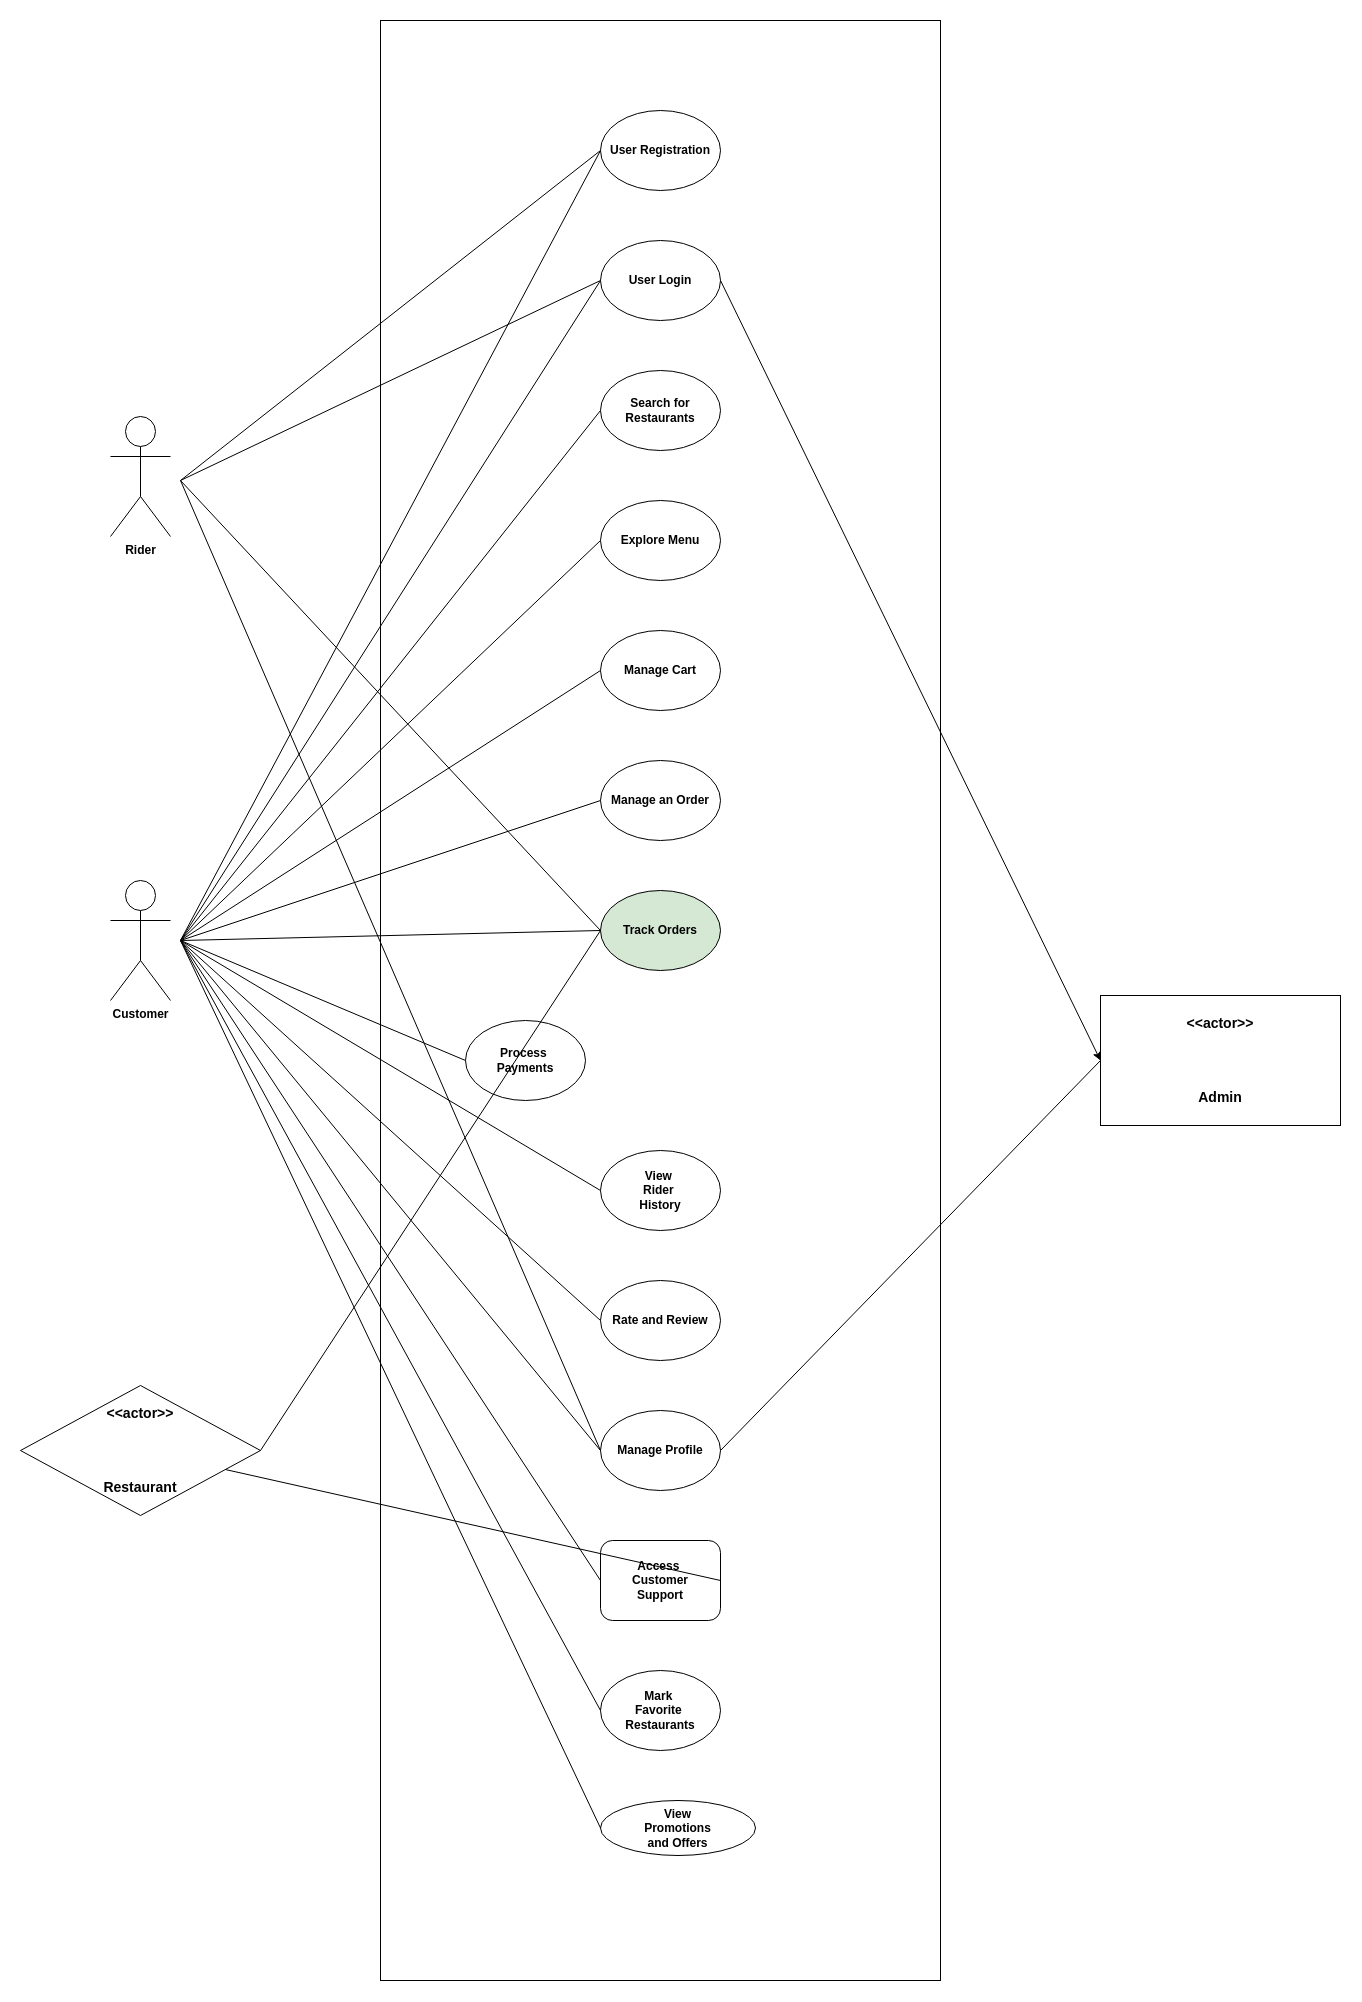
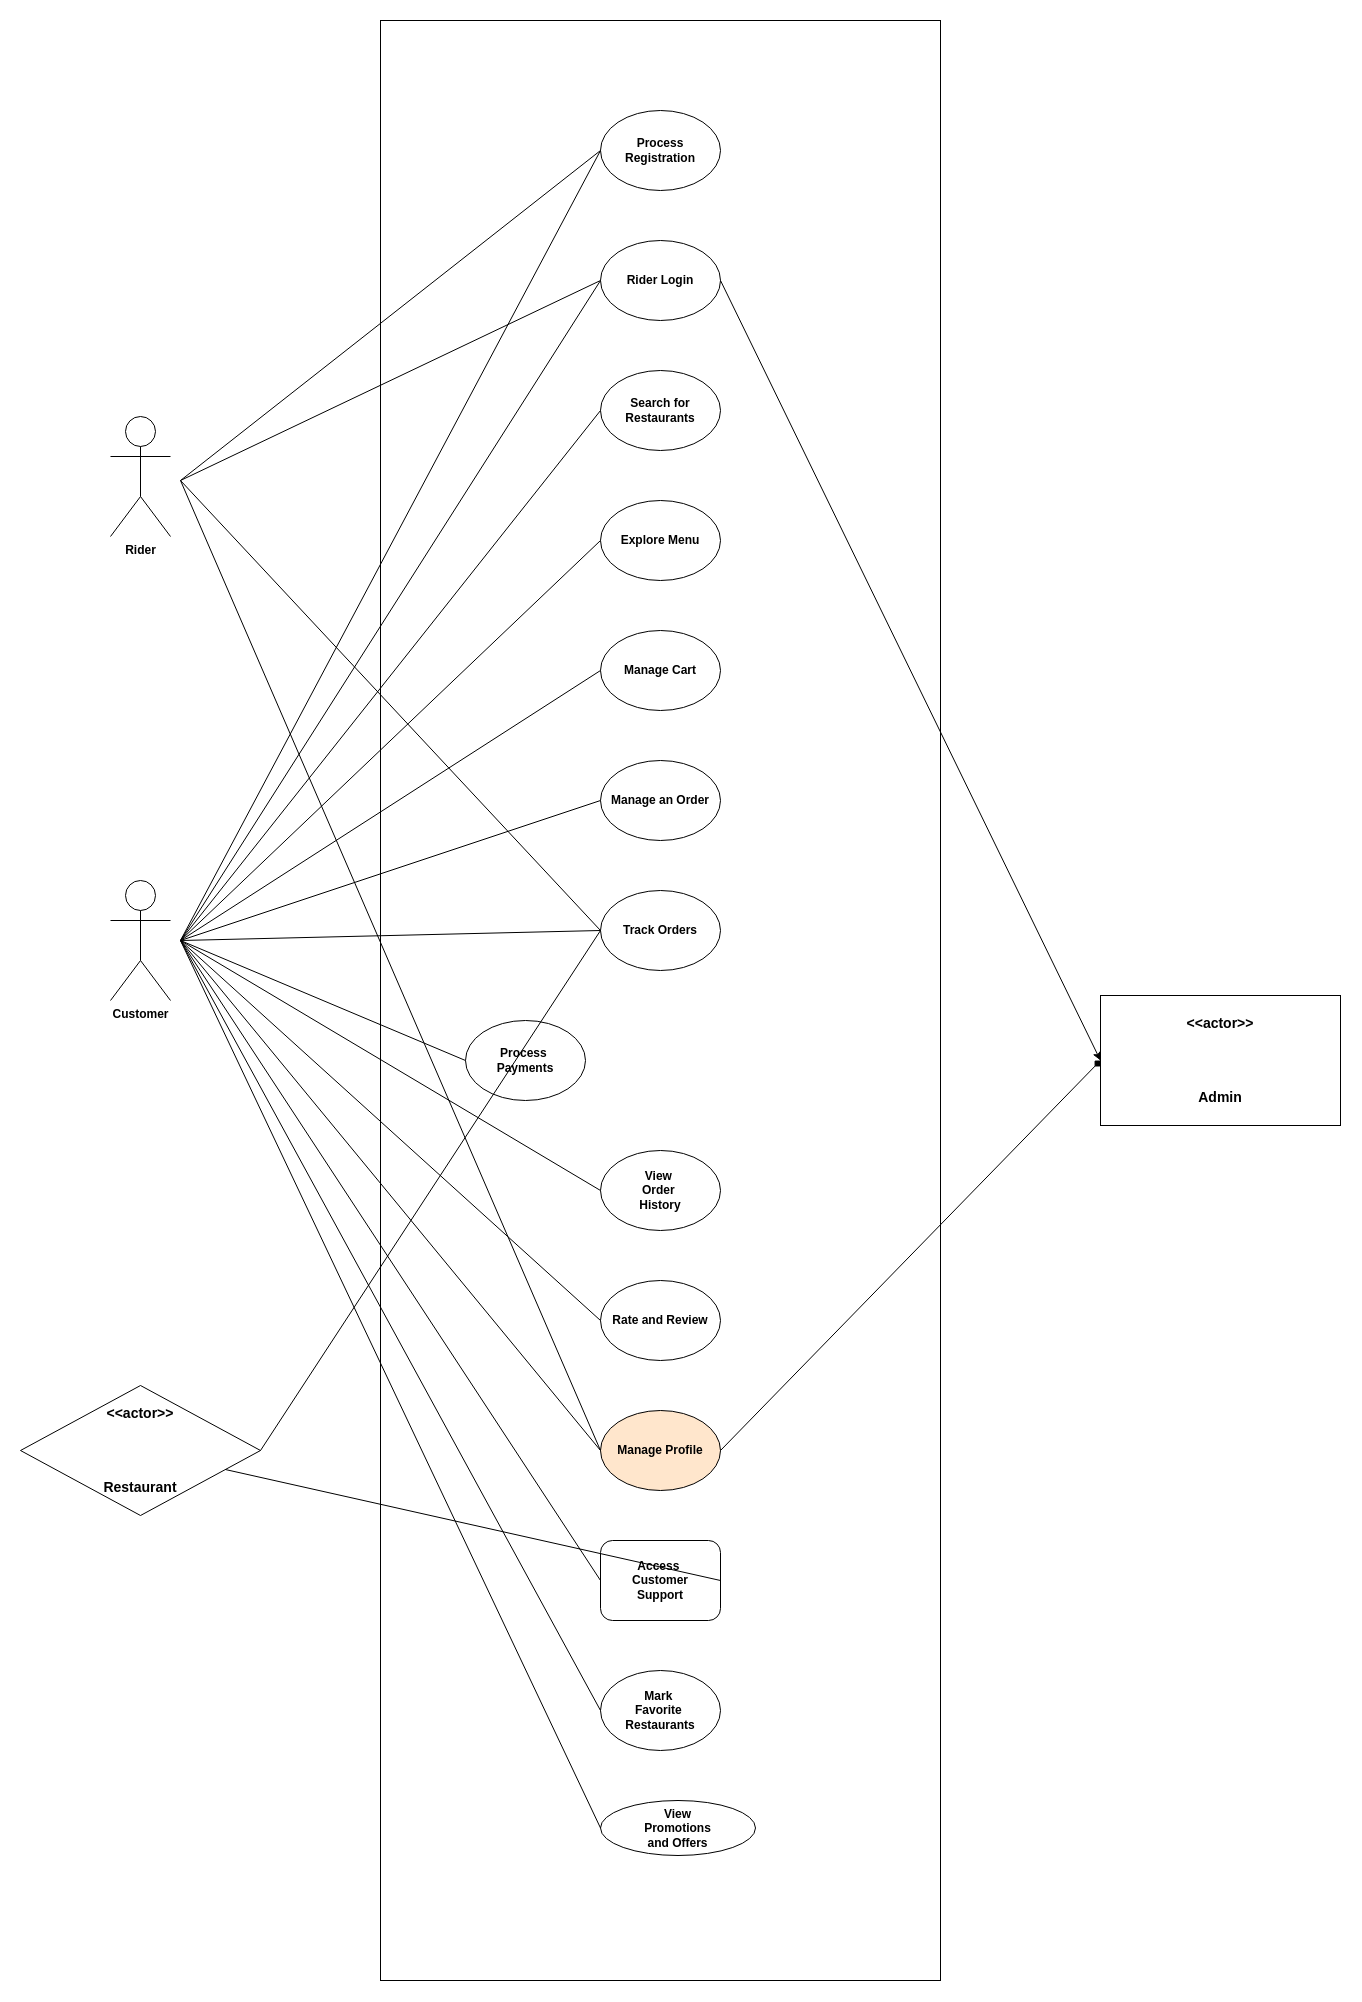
- <mxCell id="3" value="User Registration" style="ellipse;whiteSpace=wrap;html=1;fontStyle=1" parent="1" vertex="1"><mxGeometry x="600" y="110" width="120" height="80" as="geometry" /></mxCell>
+ <mxCell id="3" value="Process Registration" style="ellipse;whiteSpace=wrap;html=1;fontStyle=1" parent="1" vertex="1"><mxGeometry x="600" y="110" width="120" height="80" as="geometry" /></mxCell>
- <mxCell id="4" value="User Login" style="ellipse;whiteSpace=wrap;html=1;fontStyle=1" parent="1" vertex="1"><mxGeometry x="600" y="240" width="120" height="80" as="geometry" /></mxCell>
+ <mxCell id="4" value="Rider Login" style="ellipse;whiteSpace=wrap;html=1;fontStyle=1" parent="1" vertex="1"><mxGeometry x="600" y="240" width="120" height="80" as="geometry" /></mxCell>
- <mxCell id="9" value="&lt;div style=&quot;border-color: var(--border-color);&quot;&gt;Track Orders&lt;/div&gt;" style="ellipse;whiteSpace=wrap;html=1;fontStyle=1;fillColor=#d5e8d4;" parent="1" vertex="1"><mxGeometry x="600" y="890" width="120" height="80" as="geometry" /></mxCell>
+ <mxCell id="9" value="&lt;div style=&quot;border-color: var(--border-color);&quot;&gt;Track Orders&lt;/div&gt;" style="ellipse;whiteSpace=wrap;html=1;fontStyle=1" parent="1" vertex="1"><mxGeometry x="600" y="890" width="120" height="80" as="geometry" /></mxCell>
- <mxCell id="40" value="" style="endArrow=none;html=1;rounded=0;entryX=0;entryY=0.5;entryDx=0;entryDy=0;exitX=1;exitY=0.5;exitDx=0;exitDy=0;fontStyle=1" parent="1" source="13" target="33" edge="1"><mxGeometry width="50" height="50" relative="1" as="geometry"><mxPoint x="840" y="1070" as="sourcePoint" /><mxPoint x="1000" y="1100" as="targetPoint" /></mxGeometry></mxCell>
+ <mxCell id="40" value="" style="endArrow=diamond;html=1;rounded=0;entryX=0;entryY=0.5;entryDx=0;entryDy=0;exitX=1;exitY=0.5;exitDx=0;exitDy=0;fontStyle=1;" parent="1" source="13" target="33" edge="1"><mxGeometry width="50" height="50" relative="1" as="geometry"><mxPoint x="840" y="1070" as="sourcePoint" /><mxPoint x="1000" y="1100" as="targetPoint" /></mxGeometry></mxCell>
- <mxCell id="11" value="&lt;div style=&quot;border-color: var(--border-color);&quot;&gt;View&amp;nbsp;&lt;/div&gt;&lt;div style=&quot;border-color: var(--border-color);&quot;&gt;Rider&amp;nbsp;&lt;/div&gt;&lt;div style=&quot;border-color: var(--border-color);&quot;&gt;History&lt;/div&gt;" style="ellipse;whiteSpace=wrap;html=1;fontStyle=1" parent="1" vertex="1"><mxGeometry x="600" y="1150" width="120" height="80" as="geometry" /></mxCell>
+ <mxCell id="11" value="&lt;div style=&quot;border-color: var(--border-color);&quot;&gt;View&amp;nbsp;&lt;/div&gt;&lt;div style=&quot;border-color: var(--border-color);&quot;&gt;Order&amp;nbsp;&lt;/div&gt;&lt;div style=&quot;border-color: var(--border-color);&quot;&gt;History&lt;/div&gt;" style="ellipse;whiteSpace=wrap;html=1;fontStyle=1" parent="1" vertex="1"><mxGeometry x="600" y="1150" width="120" height="80" as="geometry" /></mxCell>
- <mxCell id="13" value="&lt;div style=&quot;border-color: var(--border-color);&quot;&gt;Manage Profile&lt;/div&gt;" style="ellipse;whiteSpace=wrap;html=1;fontStyle=1" parent="1" vertex="1"><mxGeometry x="600" y="1410" width="120" height="80" as="geometry" /></mxCell>
+ <mxCell id="13" value="&lt;div style=&quot;border-color: var(--border-color);&quot;&gt;Manage Profile&lt;/div&gt;" style="ellipse;whiteSpace=wrap;html=1;fontStyle=1;fillColor=#ffe6cc;" parent="1" vertex="1"><mxGeometry x="600" y="1410" width="120" height="80" as="geometry" /></mxCell>
